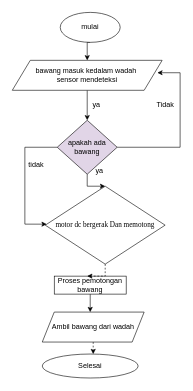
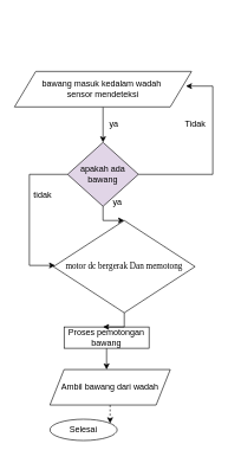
- <mxCell id="3" value="mulai" style="ellipse;whiteSpace=wrap;html=1;" vertex="1" parent="1"><mxGeometry x="100" y="20" width="100" height="50" as="geometry" /></mxCell>
- <mxCell id="2" style="edgeStyle=orthogonalEdgeStyle;rounded=0;orthogonalLoop=1;jettySize=auto;html=1;exitX=0.5;exitY=1;exitDx=0;exitDy=0;entryX=0.5;entryY=0;entryDx=0;entryDy=0;" edge="1" parent="1" source="3" target="5"><mxGeometry relative="1" as="geometry" /></mxCell>
- <mxCell id="18" style="edgeStyle=orthogonalEdgeStyle;rounded=0;orthogonalLoop=1;jettySize=auto;html=1;entryX=0.458;entryY=0;entryDx=0;entryDy=0;entryPerimeter=0;dashed=1;" edge="1" parent="1" source="11" target="17"><mxGeometry relative="1" as="geometry" /></mxCell>
+ <mxCell id="18" style="edgeStyle=orthogonalEdgeStyle;rounded=0;orthogonalLoop=1;jettySize=auto;html=1;entryX=0.458;entryY=0;entryDx=0;entryDy=0;entryPerimeter=0;" edge="1" parent="1" source="11" target="17"><mxGeometry relative="1" as="geometry" /></mxCell>
- <mxCell id="21" value="Selesai" style="ellipse;whiteSpace=wrap;html=1;" vertex="1" parent="1"><mxGeometry x="70" y="590" width="160" height="40" as="geometry" /></mxCell>
+ <mxCell id="21" value="Selesai" style="ellipse;whiteSpace=wrap;html=1;" vertex="1" parent="1"><mxGeometry x="70" y="590" width="95" height="30" as="geometry" /></mxCell>
